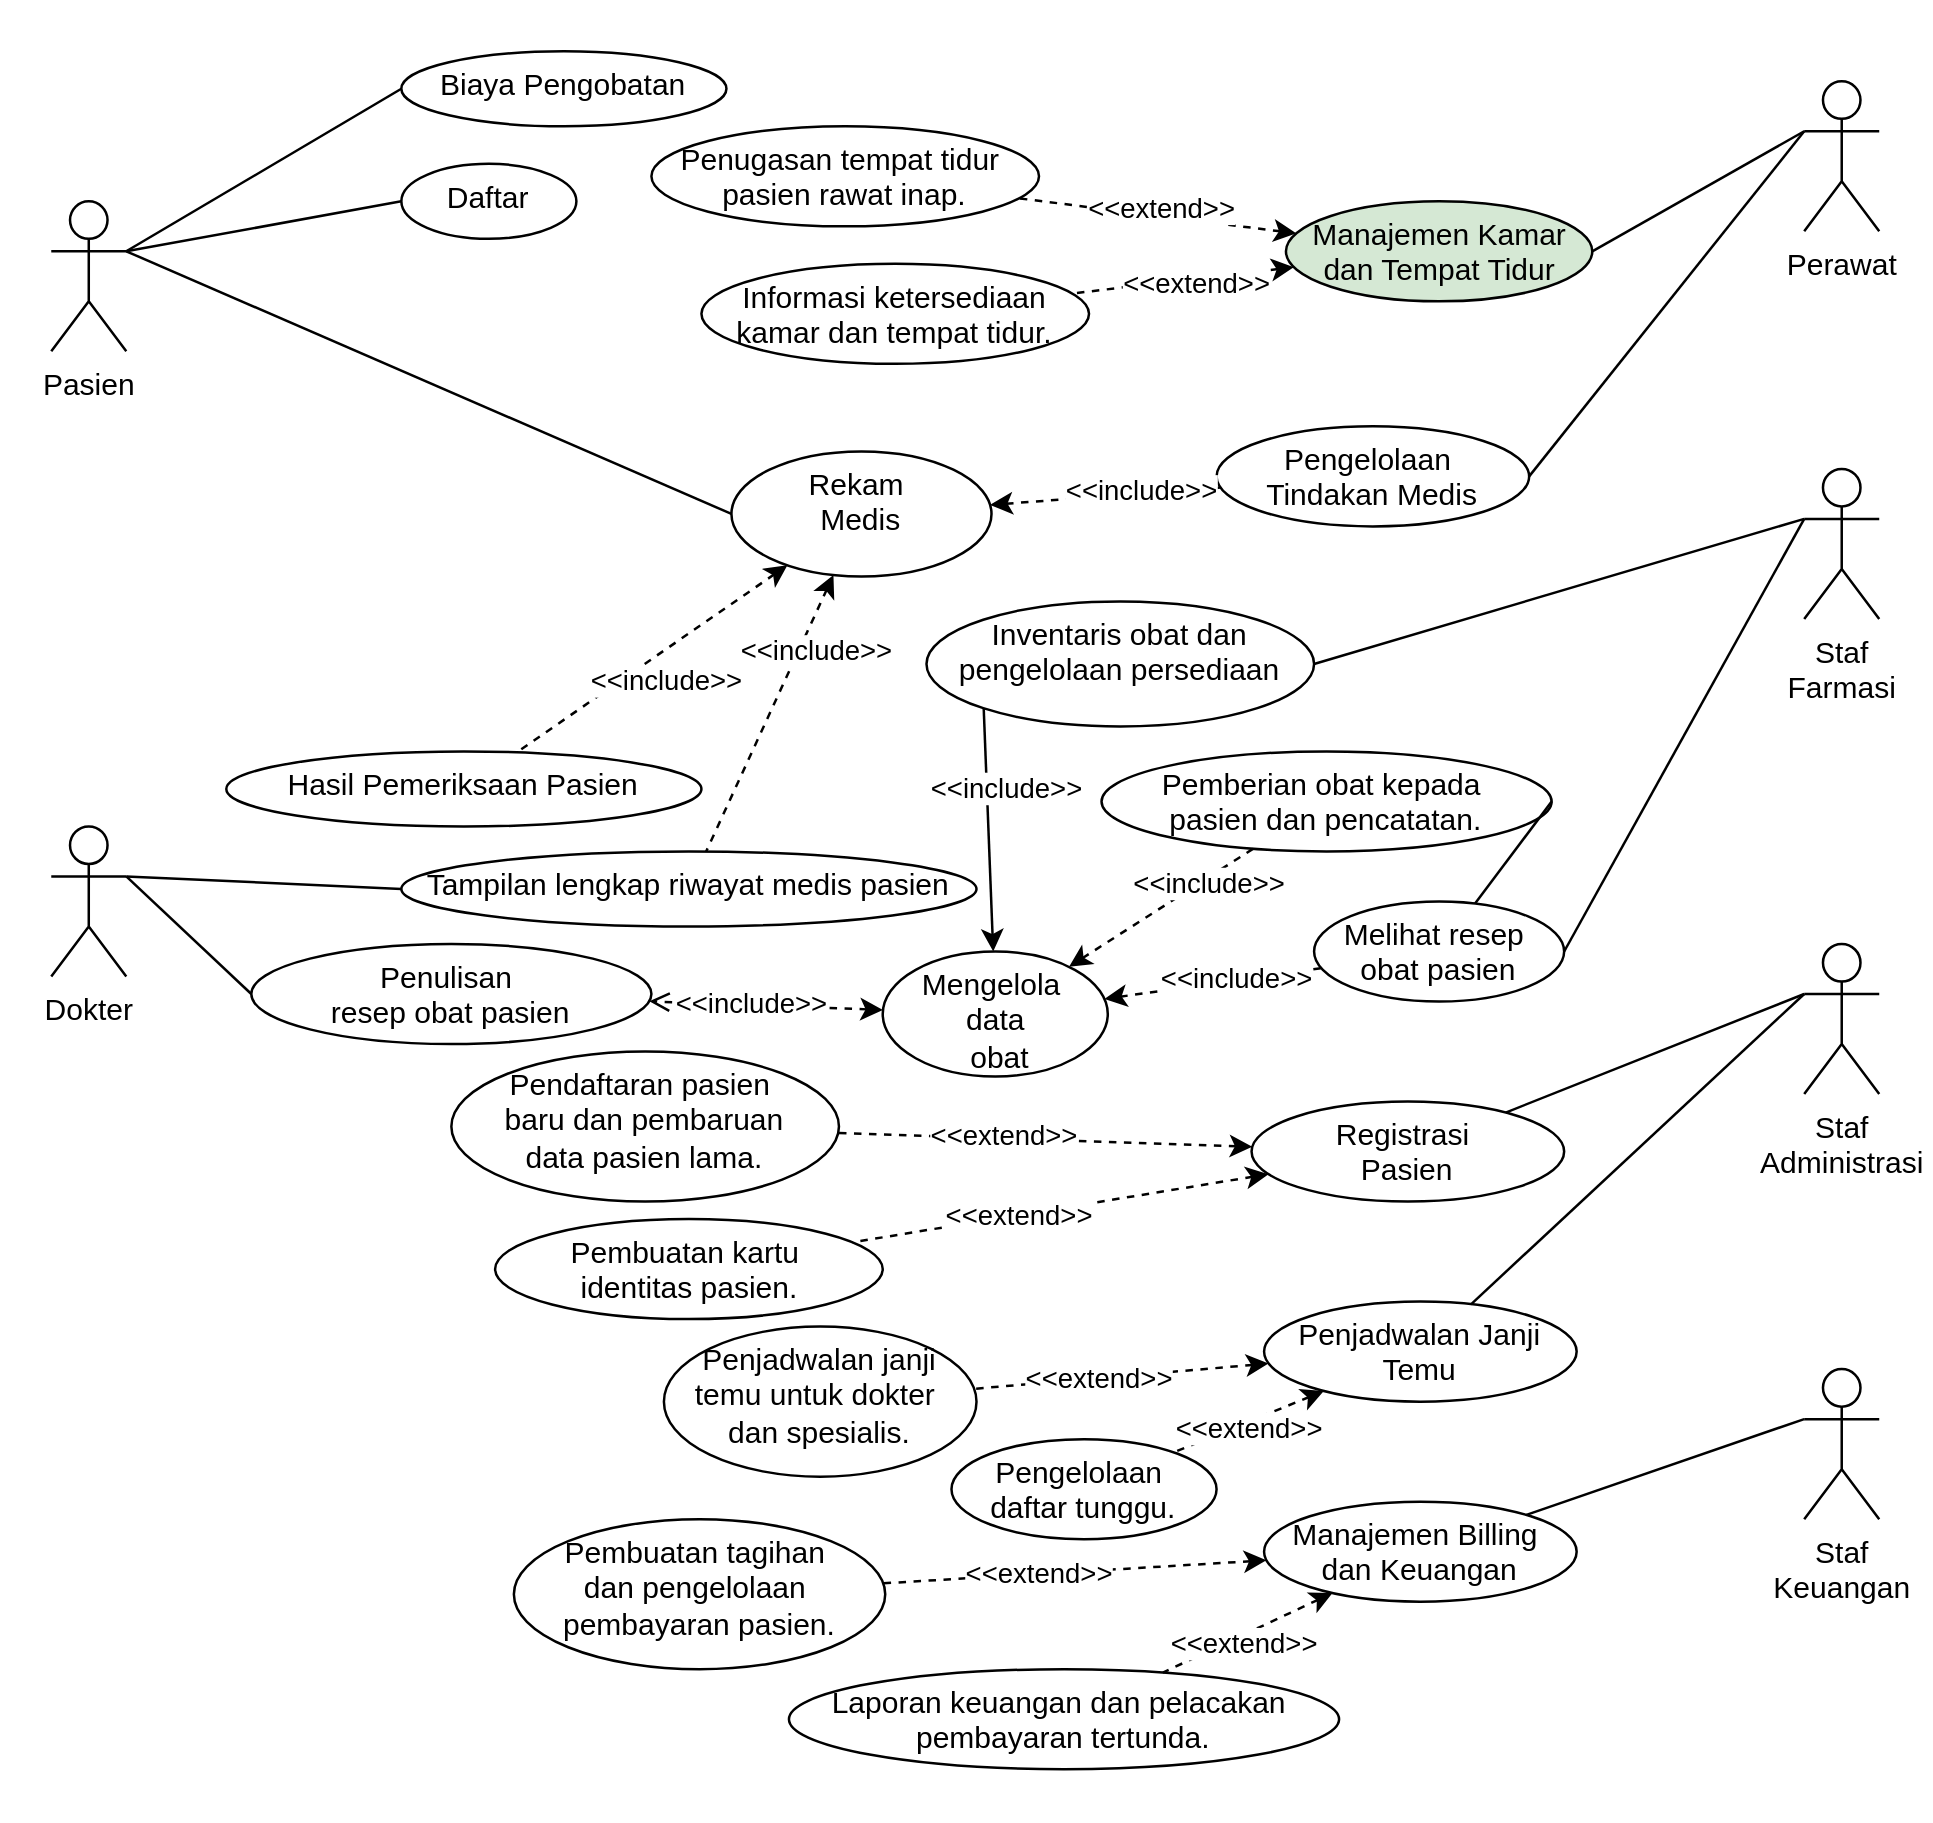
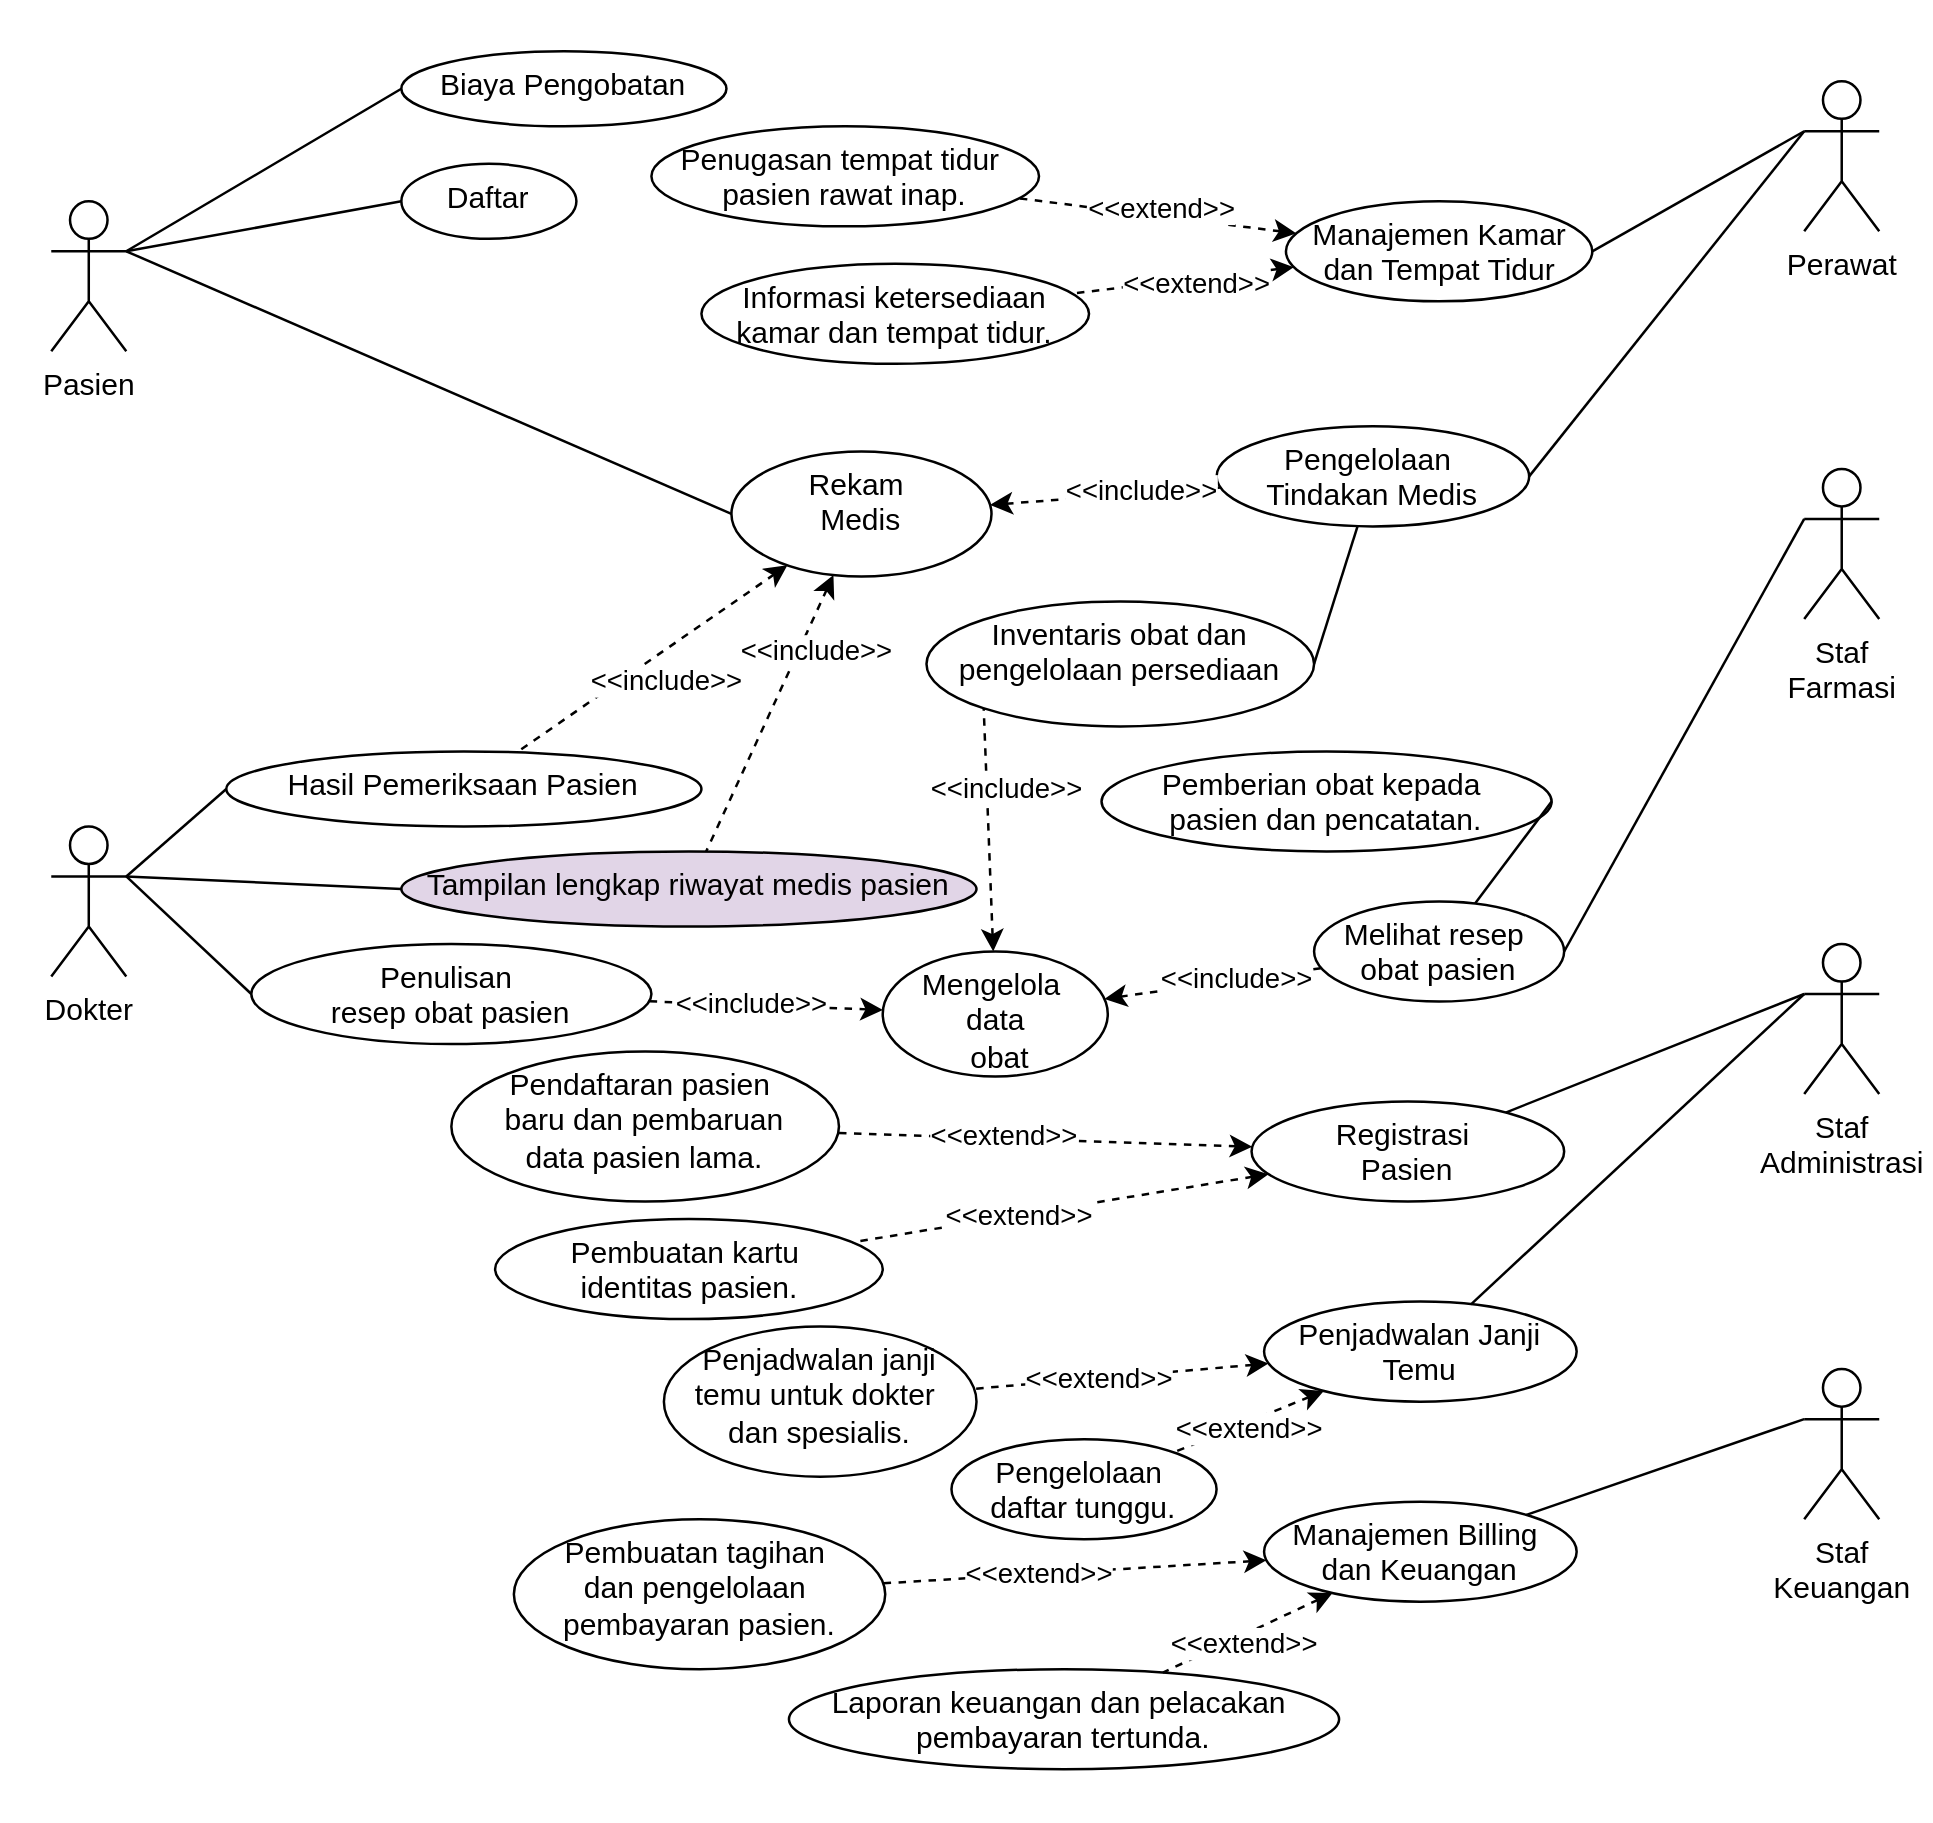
- <mxCell id="29" value="Manajemen Kamar&lt;div&gt;&lt;div&gt;dan Tempat Tidur&lt;/div&gt;&lt;/div&gt;" style="ellipse;whiteSpace=wrap;html=1;verticalAlign=top;fillColor=#d5e8d4;" vertex="1" parent="1"><mxGeometry x="513.75" y="80" width="122.5" height="40" as="geometry" /></mxCell>
+ <mxCell id="29" value="Manajemen Kamar&lt;div&gt;&lt;div&gt;dan Tempat Tidur&lt;/div&gt;&lt;/div&gt;" style="ellipse;whiteSpace=wrap;html=1;verticalAlign=top;" vertex="1" parent="1"><mxGeometry x="513.75" y="80" width="122.5" height="40" as="geometry" /></mxCell>
- <mxCell id="25" value="" style="rounded=0;orthogonalLoop=1;jettySize=auto;html=1;endArrow=none;endFill=0;entryX=0;entryY=0.333;entryDx=0;entryDy=0;entryPerimeter=0;exitX=1;exitY=0.5;exitDx=0;exitDy=0;" edge="1" parent="1" source="32" target="31"><mxGeometry relative="1" as="geometry"><mxPoint x="534" y="123" as="sourcePoint" /><mxPoint x="580" y="125" as="targetPoint" /></mxGeometry></mxCell>
+ <mxCell id="25" value="" style="rounded=0;orthogonalLoop=1;jettySize=auto;html=1;endArrow=none;endFill=0;exitX=1;exitY=0.5;exitDx=0;exitDy=0;" edge="1" parent="1" source="32" target="15"><mxGeometry relative="1" as="geometry"><mxPoint x="534" y="123" as="sourcePoint" /><mxPoint x="580" y="125" as="targetPoint" /></mxGeometry></mxCell>
+ <mxCell id="10" value="" style="rounded=0;orthogonalLoop=1;jettySize=auto;html=1;endArrow=none;endFill=0;entryX=1;entryY=0.333;entryDx=0;entryDy=0;entryPerimeter=0;exitX=0;exitY=0.5;exitDx=0;exitDy=0;" edge="1" parent="1" source="18" target="9"><mxGeometry relative="1" as="geometry"><mxPoint x="60" y="116" as="sourcePoint" /><mxPoint x="170" y="85" as="targetPoint" /></mxGeometry></mxCell>
- <mxCell id="35" value="" style="rounded=0;orthogonalLoop=1;jettySize=auto;html=1;endArrow=none;endFill=0;startArrow=classic;startFill=1;dashed=0;entryX=0;entryY=1;entryDx=0;entryDy=0;" edge="1" parent="1" source="11" target="32"><mxGeometry relative="1" as="geometry"><mxPoint x="380" y="421" as="sourcePoint" /><mxPoint x="263" y="411" as="targetPoint" /></mxGeometry></mxCell>
+ <mxCell id="35" value="" style="rounded=0;orthogonalLoop=1;jettySize=auto;html=1;endArrow=none;endFill=0;startArrow=classic;startFill=1;dashed=1;entryX=0;entryY=1;entryDx=0;entryDy=0;" edge="1" parent="1" source="11" target="32"><mxGeometry relative="1" as="geometry"><mxPoint x="380" y="421" as="sourcePoint" /><mxPoint x="263" y="411" as="targetPoint" /></mxGeometry></mxCell>
- <mxCell id="21" value="Tampilan lengkap riwayat medis pasien" style="ellipse;whiteSpace=wrap;html=1;verticalAlign=top;" vertex="1" parent="1"><mxGeometry x="160" y="340" width="230" height="30" as="geometry" /></mxCell>
+ <mxCell id="21" value="Tampilan lengkap riwayat medis pasien" style="ellipse;whiteSpace=wrap;html=1;verticalAlign=top;fillColor=#e1d5e7;" vertex="1" parent="1"><mxGeometry x="160" y="340" width="230" height="30" as="geometry" /></mxCell>
- <mxCell id="37" value="" style="rounded=0;orthogonalLoop=1;jettySize=auto;html=1;endArrow=none;endFill=0;startArrow=classic;startFill=1;dashed=1;" edge="1" parent="1" source="11" target="33"><mxGeometry relative="1" as="geometry"><mxPoint x="390" y="431" as="sourcePoint" /><mxPoint x="273" y="421" as="targetPoint" /></mxGeometry></mxCell>
- <mxCell id="38" value="&amp;lt;&amp;lt;include&amp;gt;&amp;gt;" style="edgeLabel;html=1;align=center;verticalAlign=middle;resizable=0;points=[];" vertex="1" connectable="0" parent="37"><mxGeometry x="0.305" y="1" relative="1" as="geometry"><mxPoint x="8" y="-2" as="offset" /></mxGeometry></mxCell>
- <mxCell id="27" value="" style="rounded=0;orthogonalLoop=1;jettySize=auto;html=1;endArrow=open;endFill=0;startArrow=classic;startFill=1;dashed=1;" edge="1" parent="1" source="11" target="26"><mxGeometry relative="1" as="geometry"><mxPoint x="346" y="250" as="sourcePoint" /><mxPoint x="293" y="350" as="targetPoint" /></mxGeometry></mxCell>
+ <mxCell id="27" value="" style="rounded=0;orthogonalLoop=1;jettySize=auto;html=1;endArrow=none;endFill=0;startArrow=classic;startFill=1;dashed=1;" edge="1" parent="1" source="11" target="26"><mxGeometry relative="1" as="geometry"><mxPoint x="346" y="250" as="sourcePoint" /><mxPoint x="293" y="350" as="targetPoint" /></mxGeometry></mxCell>
